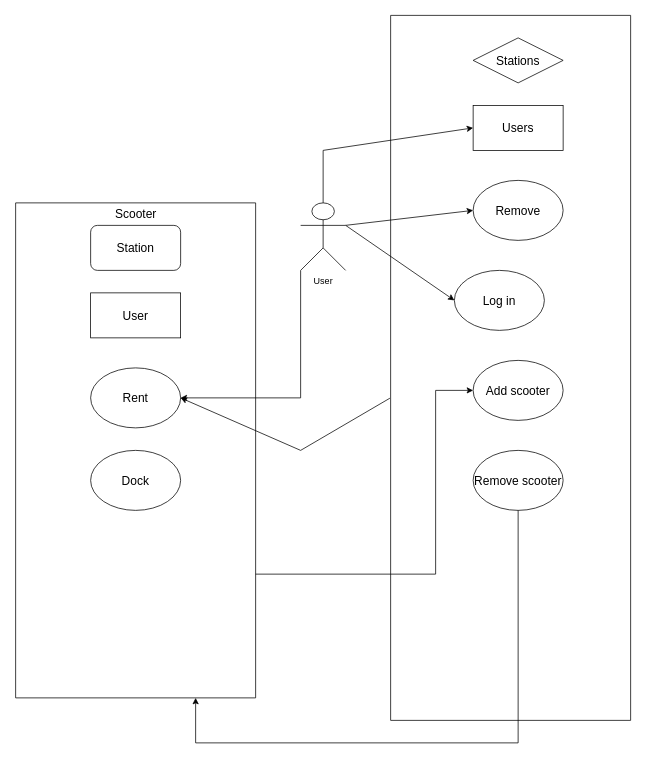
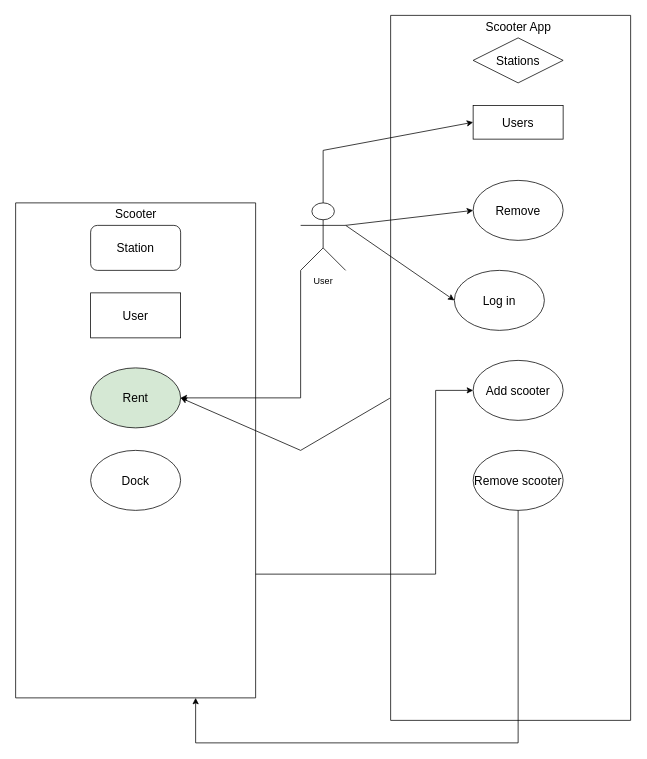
+ <mxCell id="11" value="Scooter App" style="text;html=1;align=center;verticalAlign=middle;resizable=0;points=[];autosize=1;strokeColor=none;fillColor=none;fontSize=16;" vertex="1" parent="1"><mxGeometry x="635" y="20" width="110" height="30" as="geometry" /></mxCell>
- <mxCell id="6" value="Users" style="rounded=0;whiteSpace=wrap;html=1;fontSize=16;" vertex="1" parent="4"><mxGeometry x="110" y="120" width="120" height="60" as="geometry" /></mxCell>
+ <mxCell id="6" value="Users" style="rounded=0;whiteSpace=wrap;html=1;fontSize=16;" vertex="1" parent="4"><mxGeometry x="110" y="120" width="120" height="45" as="geometry" /></mxCell>
- <mxCell id="21" value="Rent" style="ellipse;whiteSpace=wrap;html=1;fontSize=16;" vertex="1" parent="17"><mxGeometry x="100" y="220" width="120" height="80" as="geometry" /></mxCell>
+ <mxCell id="21" value="Rent" style="ellipse;whiteSpace=wrap;html=1;fontSize=16;fillColor=#d5e8d4;" vertex="1" parent="17"><mxGeometry x="100" y="220" width="120" height="80" as="geometry" /></mxCell>
